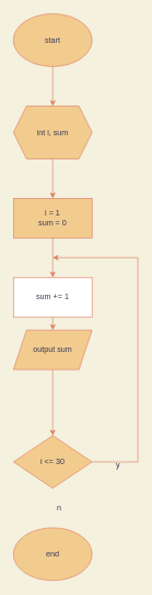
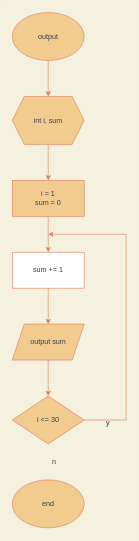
- <mxCell id="2" value="start" style="ellipse;whiteSpace=wrap;html=1;fillColor=#F2CC8F;strokeColor=#E07A5F;fontColor=#393C56;" vertex="1" parent="1"><mxGeometry x="20" width="120" height="80" as="geometry" y="20" /></mxCell>
+ <mxCell id="2" value="output" style="ellipse;whiteSpace=wrap;html=1;fillColor=#F2CC8F;strokeColor=#E07A5F;fontColor=#393C56;" vertex="1" parent="1"><mxGeometry x="20" width="120" height="80" as="geometry" y="20" /></mxCell>
- <mxCell id="6" value="output sum" style="shape=parallelogram;perimeter=parallelogramPerimeter;whiteSpace=wrap;html=1;fixedSize=1;fillColor=#F2CC8F;strokeColor=#E07A5F;fontColor=#393C56;" vertex="1" parent="1"><mxGeometry x="20" y="500" width="120" height="60" as="geometry" /></mxCell>
+ <mxCell id="6" value="output sum" style="shape=parallelogram;perimeter=parallelogramPerimeter;whiteSpace=wrap;html=1;fixedSize=1;fillColor=#F2CC8F;strokeColor=#E07A5F;fontColor=#393C56;" vertex="1" parent="1"><mxGeometry x="20" y="540" width="120" height="60" as="geometry" /></mxCell>
